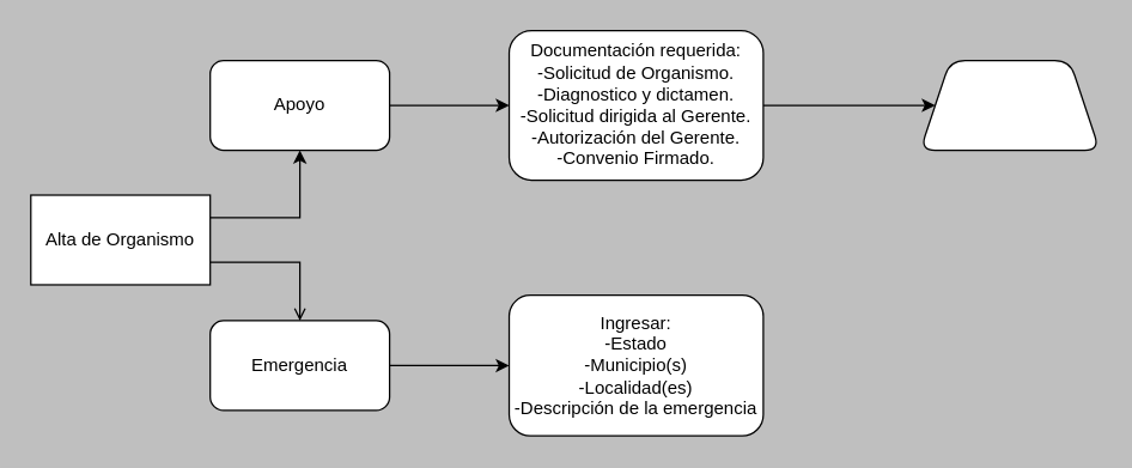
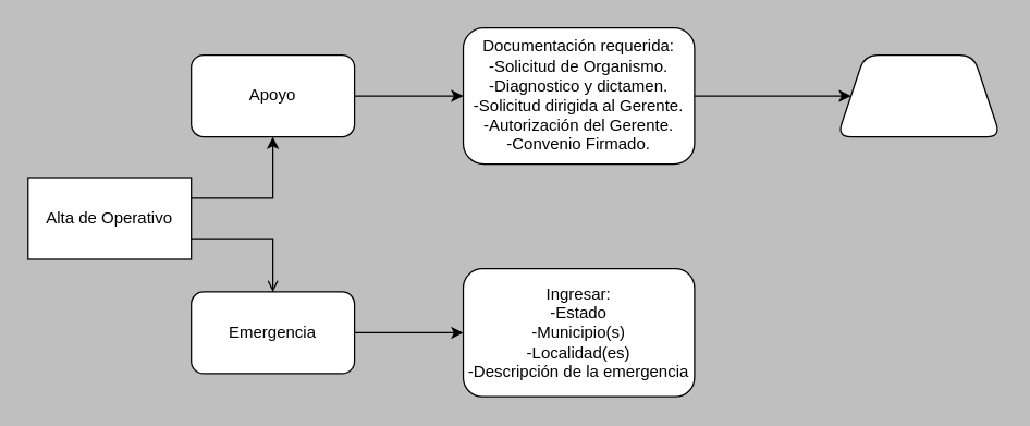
- <mxCell id="4" value="Alta de Organismo" style="rounded=0;whiteSpace=wrap;html=1;" vertex="1" parent="1"><mxGeometry x="20" y="130" width="120" height="60" as="geometry" /></mxCell>
+ <mxCell id="4" value="Alta de Operativo" style="rounded=0;whiteSpace=wrap;html=1;" vertex="1" parent="1"><mxGeometry x="20" y="130" width="120" height="60" as="geometry" /></mxCell>
